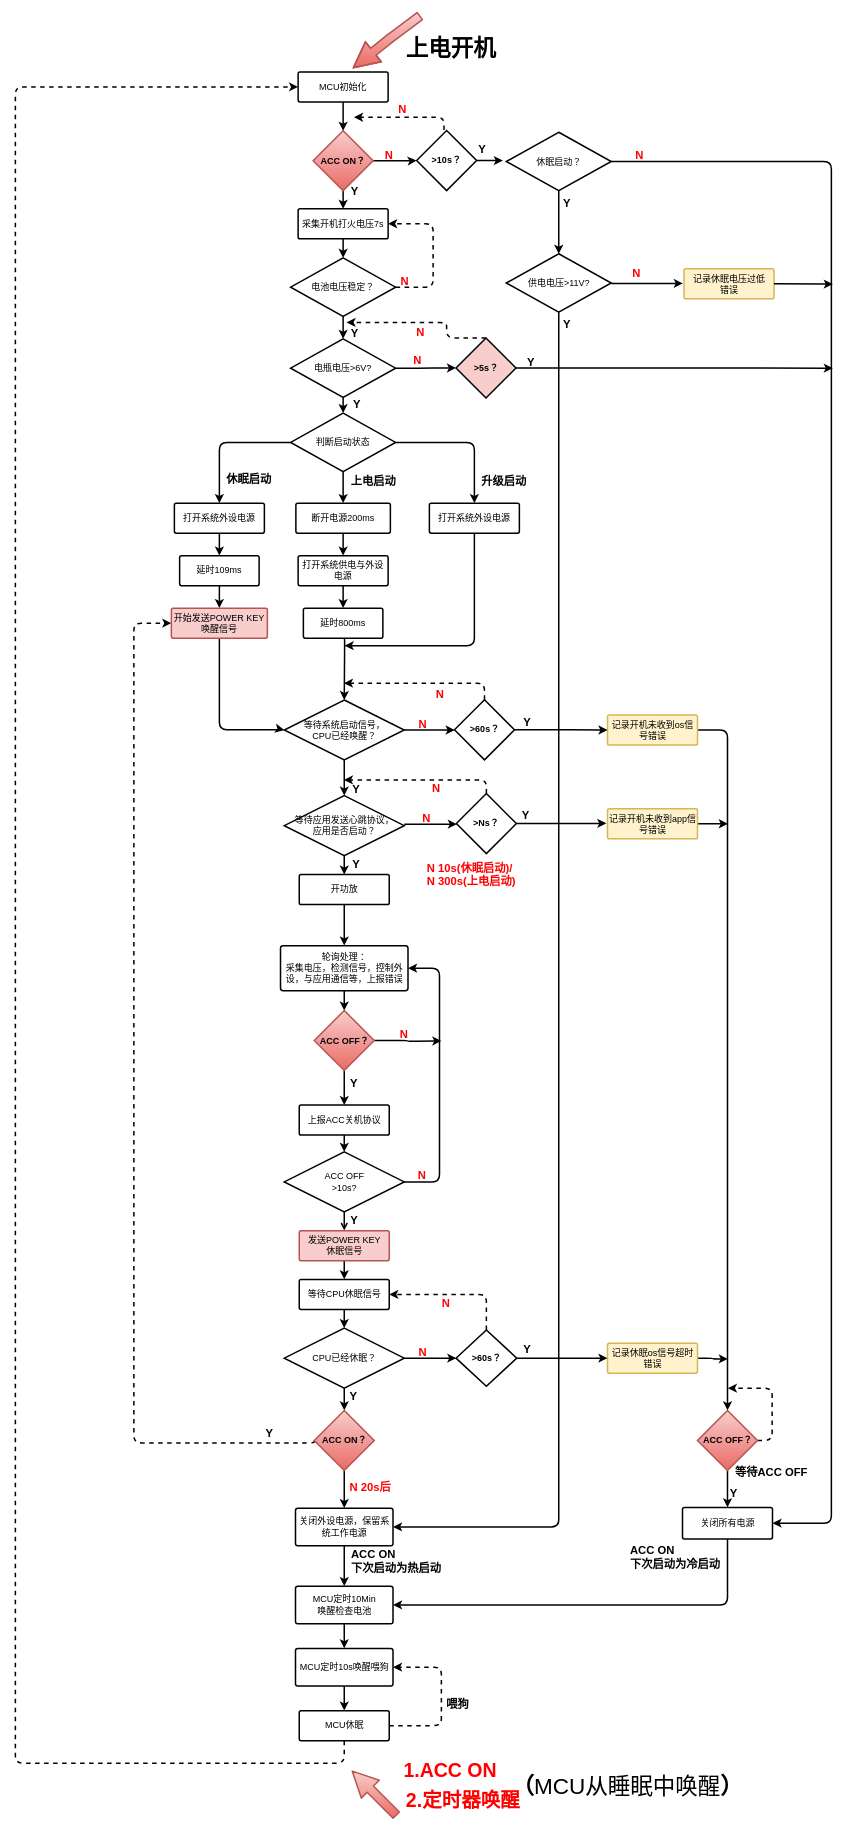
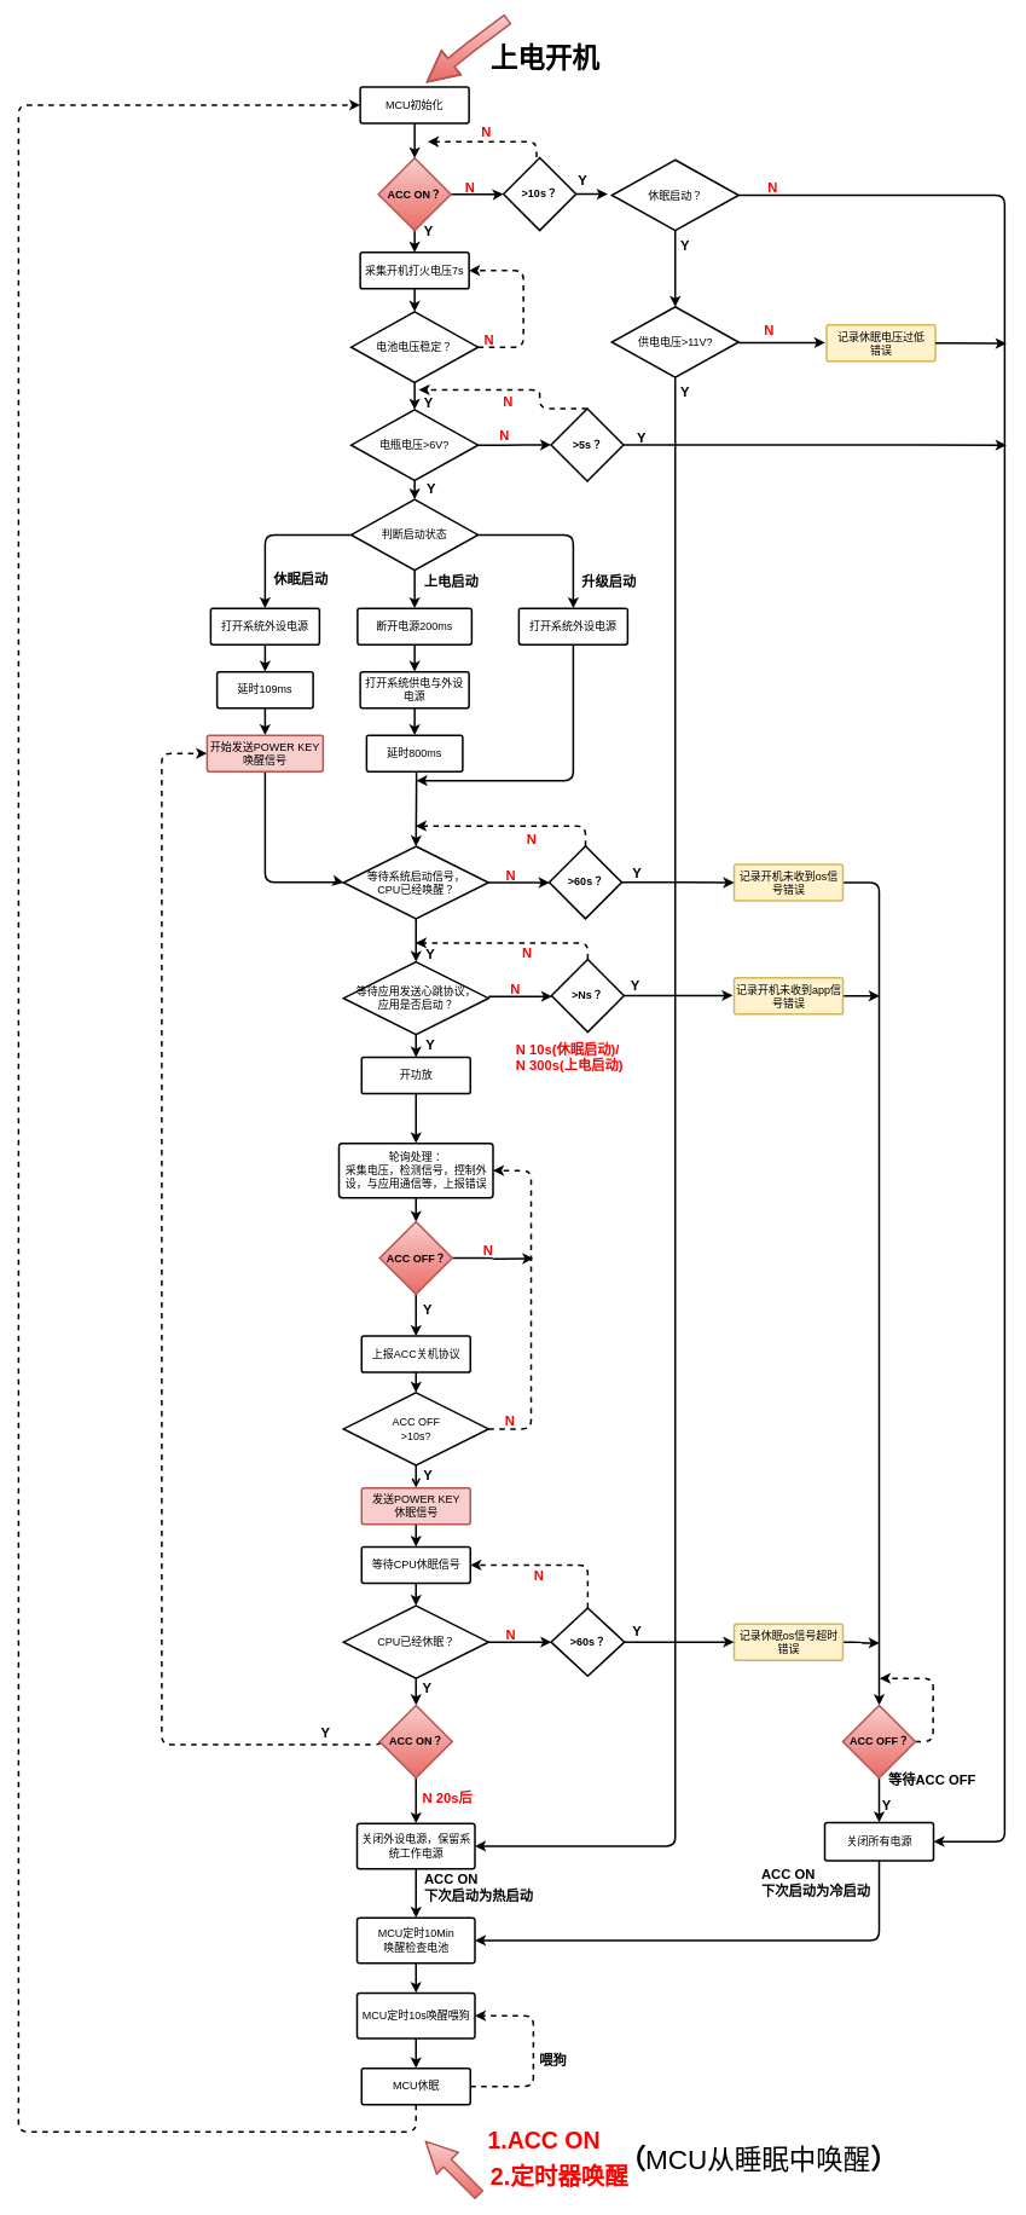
- <mxCell id="125" value="&lt;font style=&quot;vertical-align: inherit&quot;&gt;&lt;font style=&quot;vertical-align: inherit&quot;&gt;&lt;b&gt;&amp;gt;5s？&lt;/b&gt;&lt;/font&gt;&lt;/font&gt;" style="rhombus;whiteSpace=wrap;html=1;strokeWidth=2;fontFamily=Helvetica;align=center;fillColor=#f8cecc;" vertex="1" parent="1"><mxGeometry x="607.5" y="449.759" width="80" height="80" as="geometry" /></mxCell>
+ <mxCell id="125" value="&lt;font style=&quot;vertical-align: inherit&quot;&gt;&lt;font style=&quot;vertical-align: inherit&quot;&gt;&lt;b&gt;&amp;gt;5s？&lt;/b&gt;&lt;/font&gt;&lt;/font&gt;" style="rhombus;whiteSpace=wrap;html=1;strokeWidth=2;fontFamily=Helvetica;align=center;" vertex="1" parent="1"><mxGeometry x="607.5" y="449.759" width="80" height="80" as="geometry" /></mxCell>
- <mxCell id="53" value="" style="edgeStyle=elbowEdgeStyle;elbow=horizontal;endArrow=classic;html=1;strokeWidth=2;entryX=1;entryY=0.5;entryDx=0;entryDy=0;exitX=1;exitY=0.5;exitDx=0;exitDy=0;exitPerimeter=0;entryPerimeter=0;dashed=0;" edge="1" parent="1" source="52" target="23"><mxGeometry width="50" height="50" relative="1" as="geometry"><mxPoint x="535.5" y="1646.5" as="sourcePoint" /><mxPoint x="495.5" y="1436.5" as="targetPoint" /><Array as="points"><mxPoint x="585.5" y="1516" /></Array></mxGeometry></mxCell>
+ <mxCell id="53" value="" style="edgeStyle=elbowEdgeStyle;elbow=horizontal;endArrow=classic;html=1;strokeWidth=2;entryX=1;entryY=0.5;entryDx=0;entryDy=0;exitX=1;exitY=0.5;exitDx=0;exitDy=0;exitPerimeter=0;entryPerimeter=0;dashed=1;" edge="1" parent="1" source="52" target="23"><mxGeometry width="50" height="50" relative="1" as="geometry"><mxPoint x="535.5" y="1646.5" as="sourcePoint" /><mxPoint x="495.5" y="1436.5" as="targetPoint" /><Array as="points"><mxPoint x="585.5" y="1516" /></Array></mxGeometry></mxCell>
